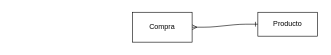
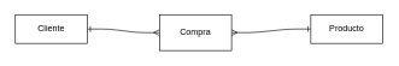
+ <mxCell id="3" value="Cliente" style="whiteSpace=wrap;html=1;align=center;" vertex="1" parent="1"><mxGeometry x="20" y="20" width="100" height="40" as="geometry" /></mxCell>
+ <mxCell id="2" style="edgeStyle=entityRelationEdgeStyle;html=1;exitX=1;exitY=0.5;exitDx=0;exitDy=0;entryX=0;entryY=0.5;entryDx=0;entryDy=0;startArrow=ERone;startFill=0;endArrow=ERmany;endFill=0;" edge="1" parent="1" source="3" target="6"><mxGeometry relative="1" as="geometry" /></mxCell>
